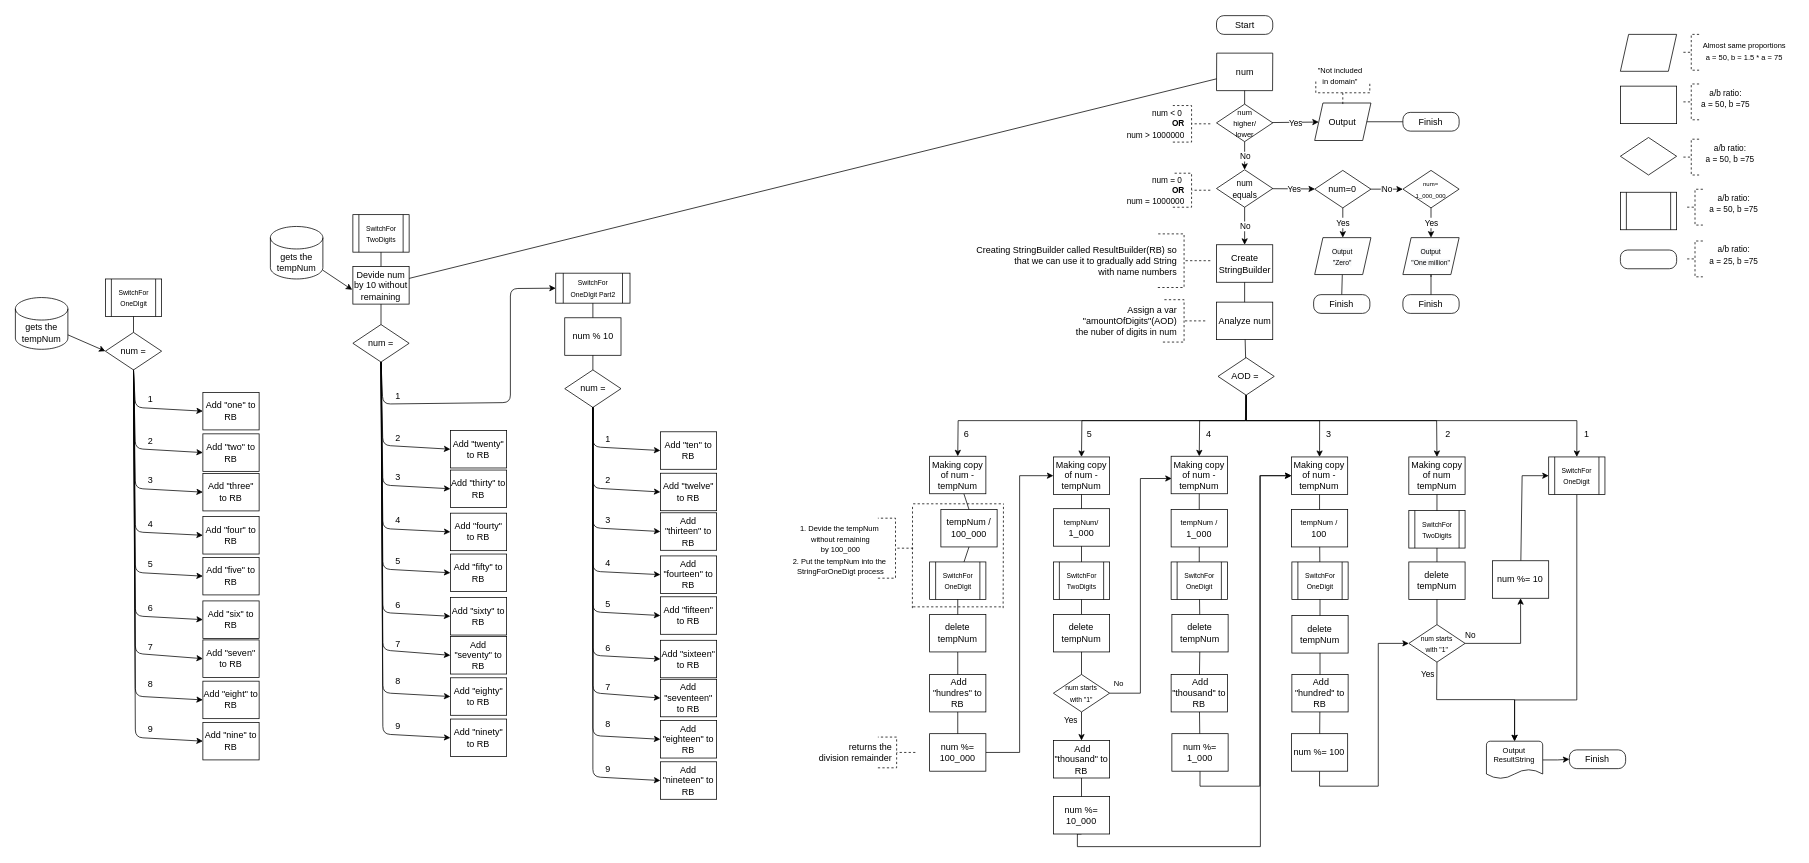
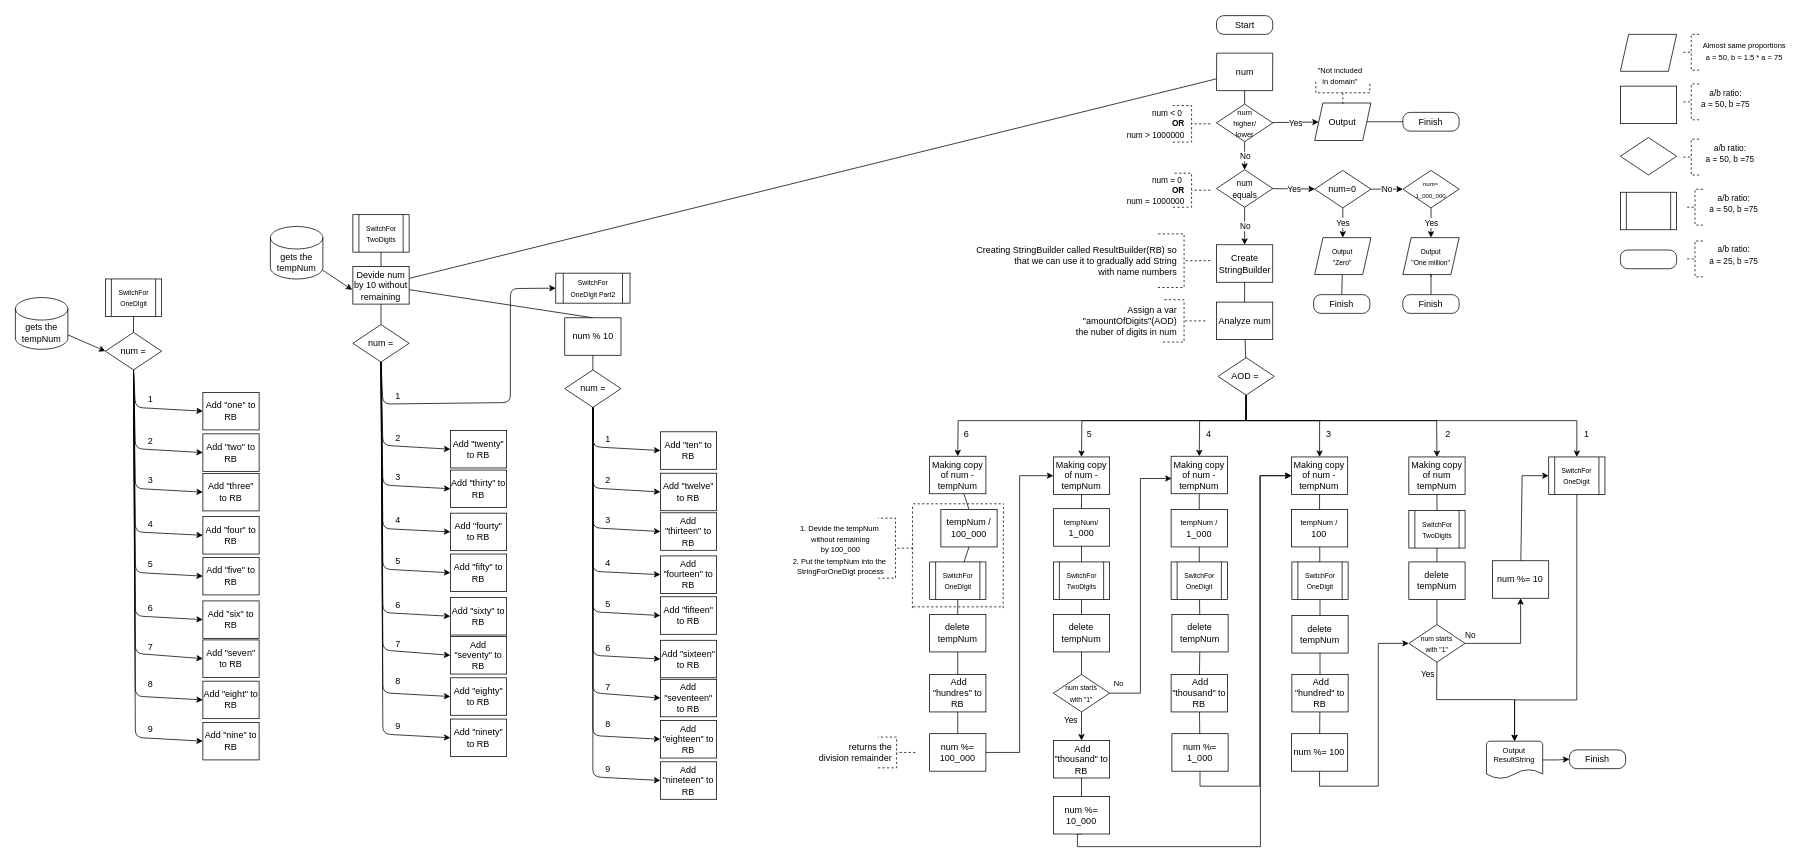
- <mxCell id="185" value="" style="endArrow=none;html=1;exitX=0.5;exitY=0;exitDx=0;exitDy=0;entryX=0.5;entryY=1;entryDx=0;entryDy=0;" parent="1" source="213" target="120" edge="1"><mxGeometry width="50" height="50" relative="1" as="geometry"><mxPoint x="930" y="748.39" as="sourcePoint" /><mxPoint x="790" y="477.39" as="targetPoint" /></mxGeometry></mxCell>
+ <mxCell id="185" value="" style="endArrow=none;html=1;exitX=0.5;exitY=0;exitDx=0;exitDy=0;" parent="1" source="213" target="182" edge="1"><mxGeometry width="50" height="50" relative="1" as="geometry"><mxPoint x="930" y="748.39" as="sourcePoint" /><mxPoint x="790" y="477.39" as="targetPoint" /></mxGeometry></mxCell>
